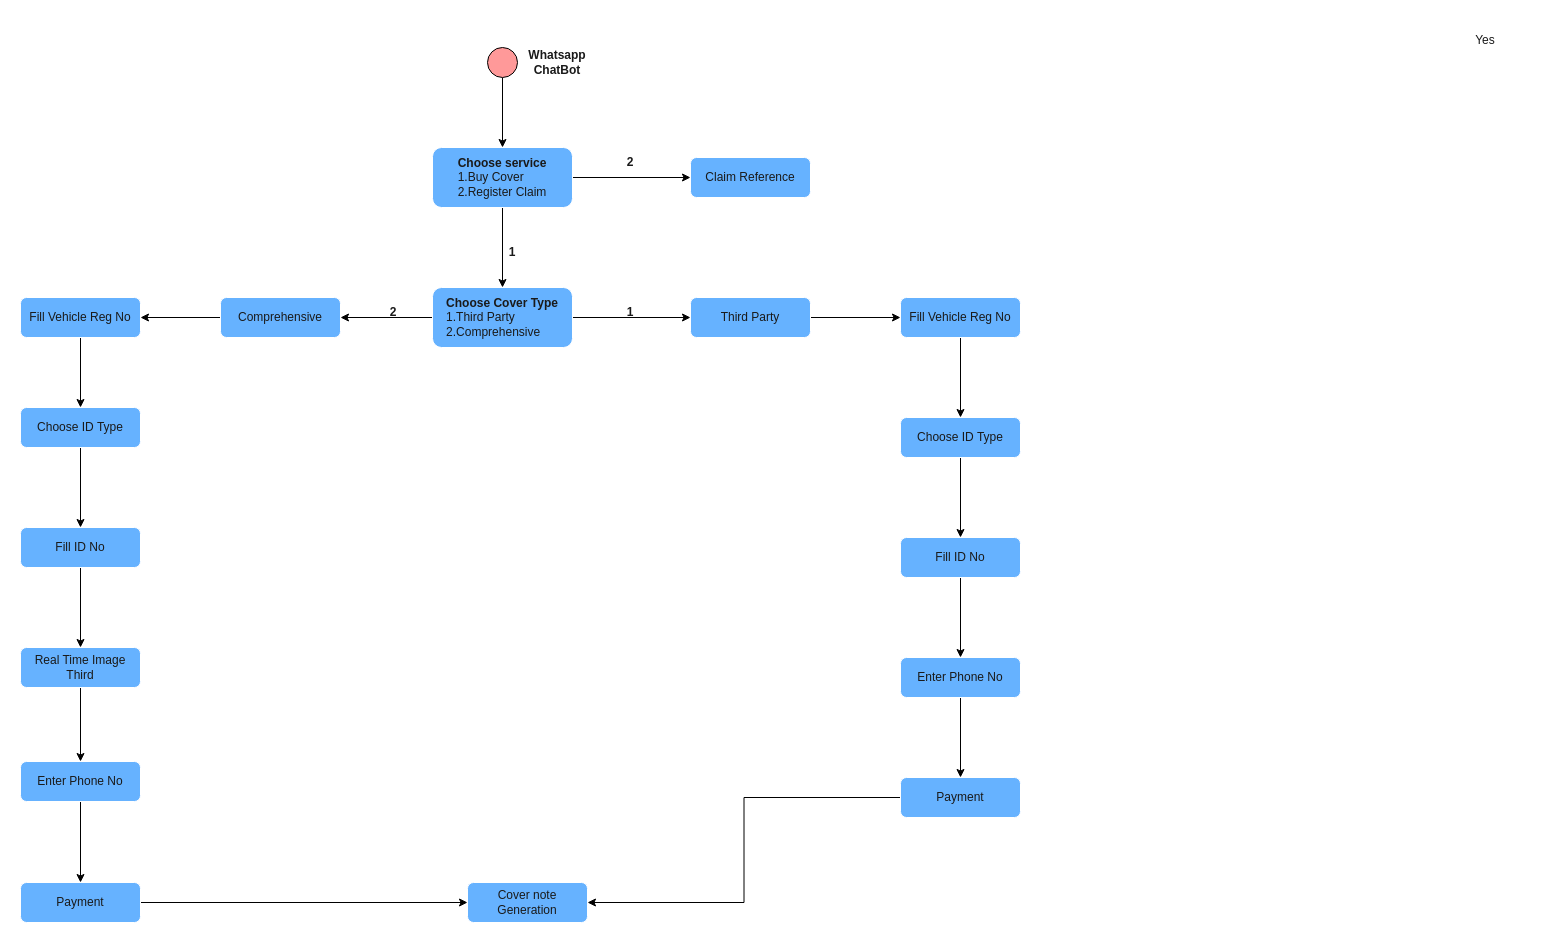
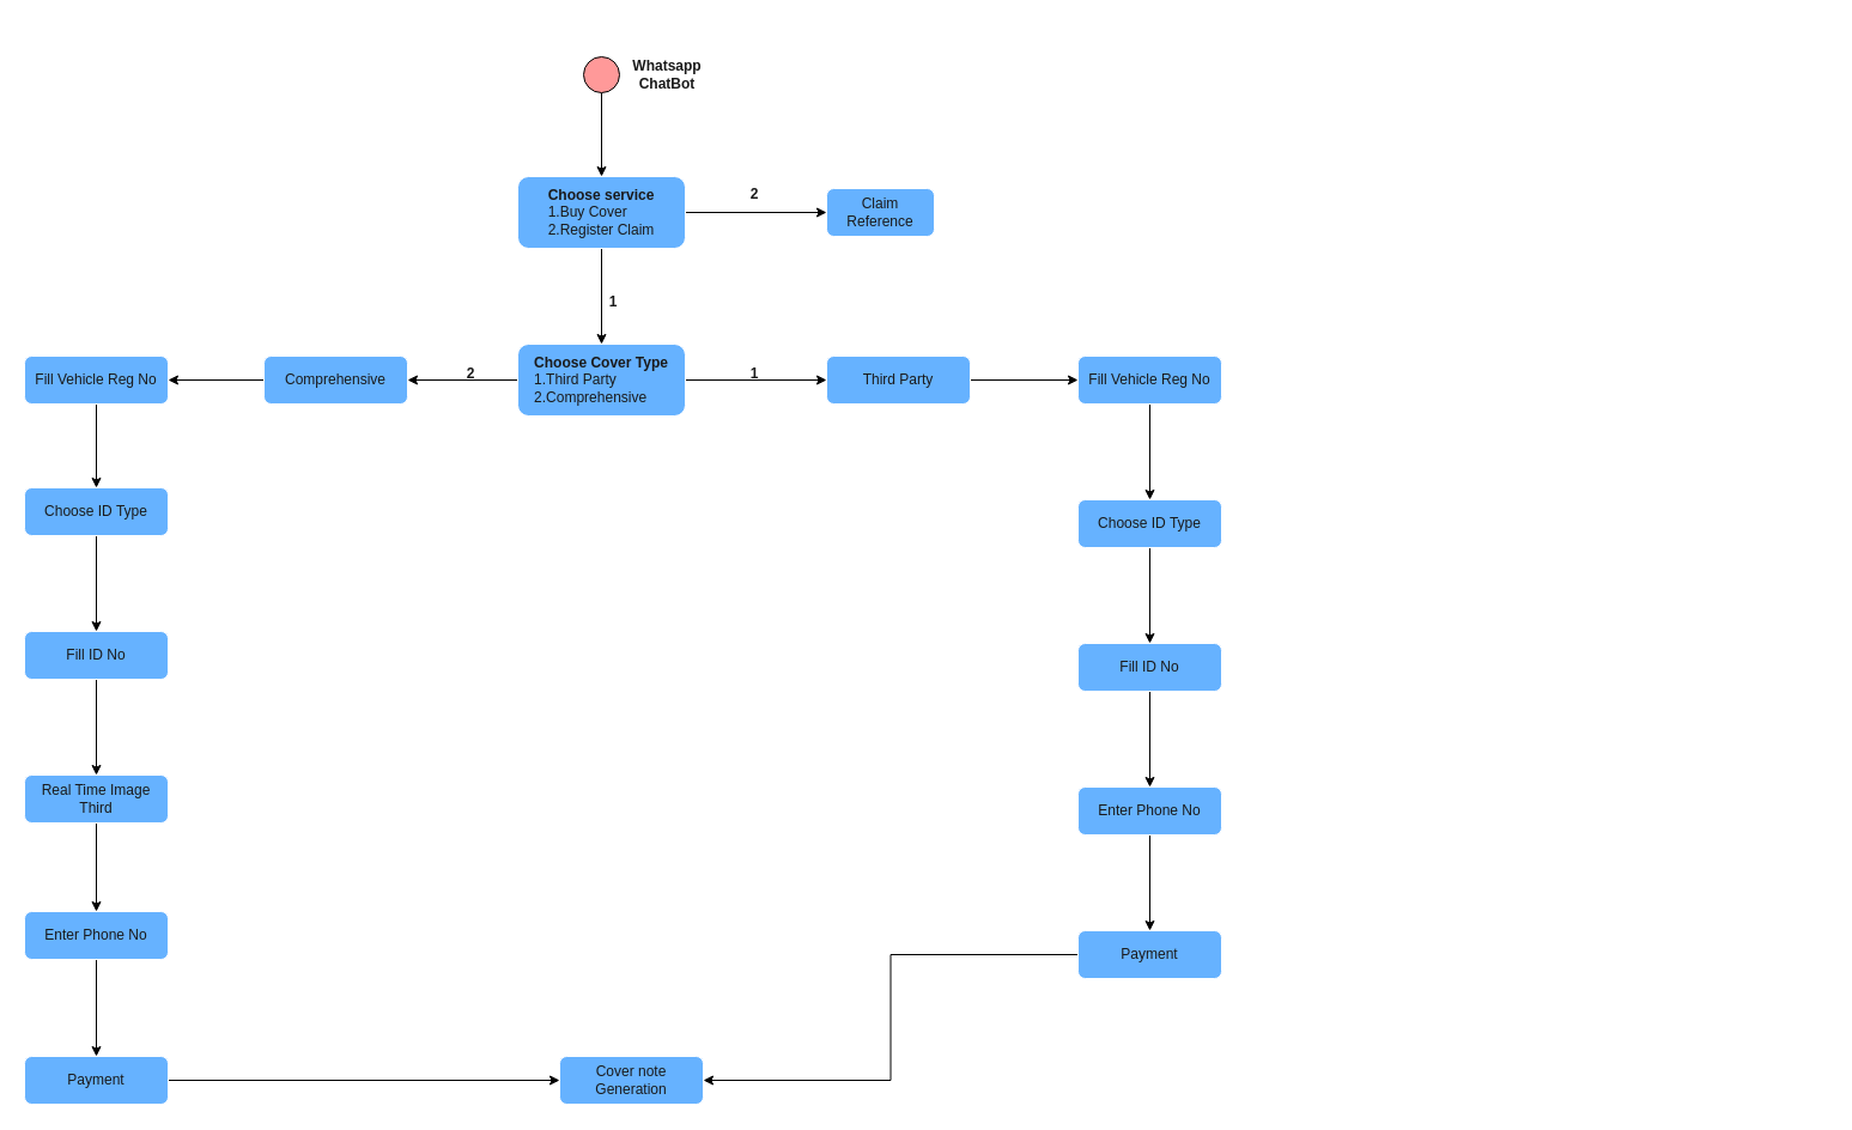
- <mxCell id="2" value="Yes" style="text;strokeColor=none;align=center;fillColor=none;html=1;verticalAlign=middle;whiteSpace=wrap;rounded=1;labelBackgroundColor=none;fontColor=#1A1A1A;" parent="1" vertex="1"><mxGeometry x="1445" y="20" width="80" height="40" as="geometry" /></mxCell>
- <mxCell id="3" value="Claim Reference" style="rounded=1;whiteSpace=wrap;html=1;fontSize=12;glass=0;strokeWidth=1;shadow=0;labelBackgroundColor=none;fillColor=#66B2FF;strokeColor=#FFFFFF;fontColor=#1A1A1A;" parent="1" vertex="1"><mxGeometry x="690" y="157" width="120" height="40" as="geometry" /></mxCell>
+ <mxCell id="3" value="Claim Reference" style="rounded=1;whiteSpace=wrap;html=1;fontSize=12;glass=0;strokeWidth=1;shadow=0;labelBackgroundColor=none;fillColor=#66B2FF;strokeColor=#FFFFFF;fontColor=#1A1A1A;" parent="1" vertex="1"><mxGeometry x="690" y="157" width="90" height="40" as="geometry" /></mxCell>
